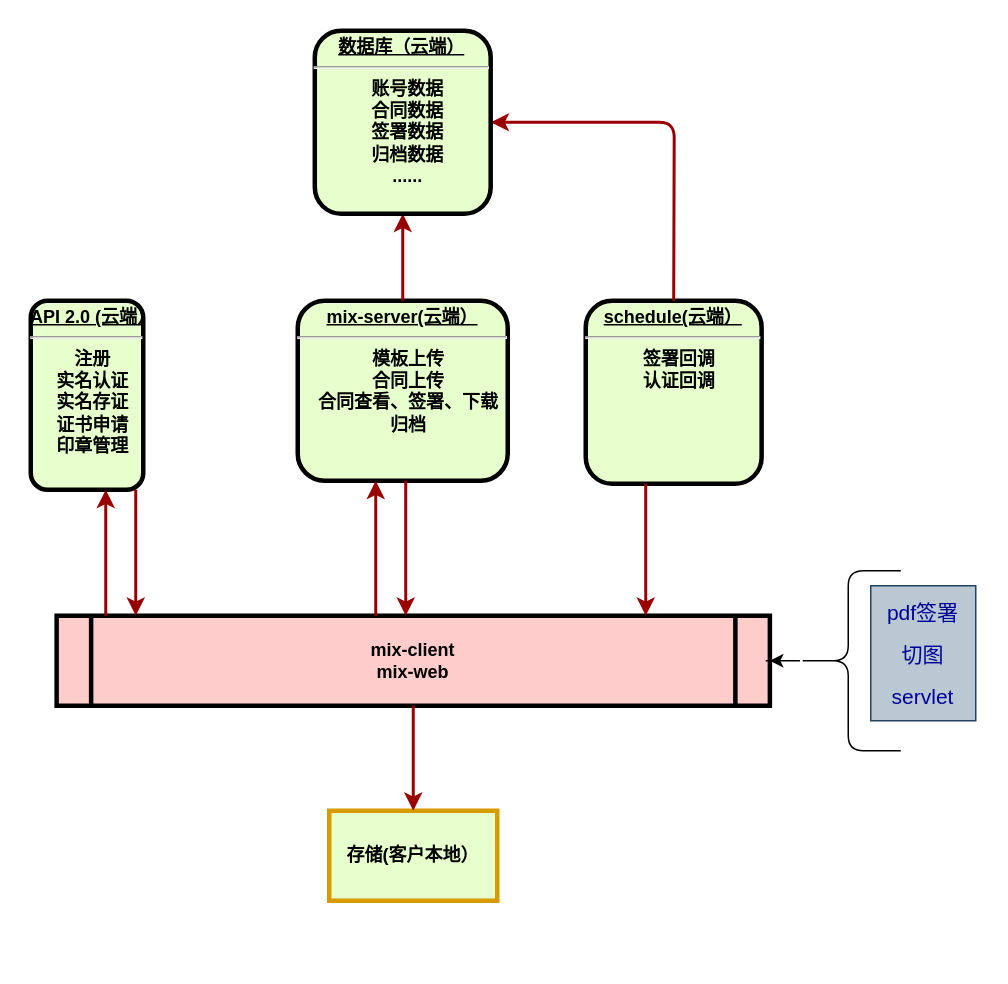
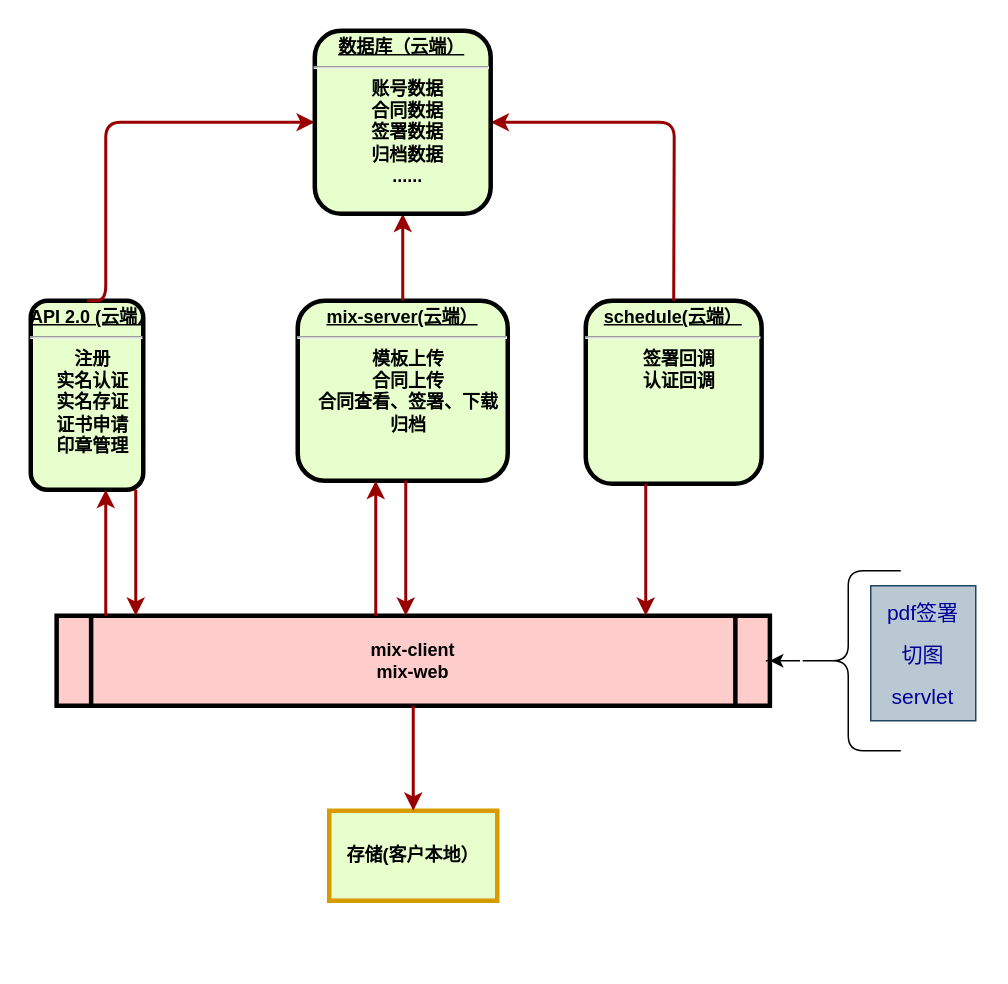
+ <mxCell id="13" value="" style="edgeStyle=elbowEdgeStyle;elbow=horizontal;strokeColor=#990000;strokeWidth=2;exitX=0.5;exitY=0;exitDx=0;exitDy=0;entryX=0;entryY=0.5;entryDx=0;entryDy=0;" edge="1" parent="1" source="2" target="16"><mxGeometry width="100" height="100" relative="1" as="geometry"><mxPoint x="100" y="148" as="sourcePoint" /><mxPoint x="200" y="10" as="targetPoint" /><Array as="points"><mxPoint x="70" y="110" /></Array></mxGeometry></mxCell>
